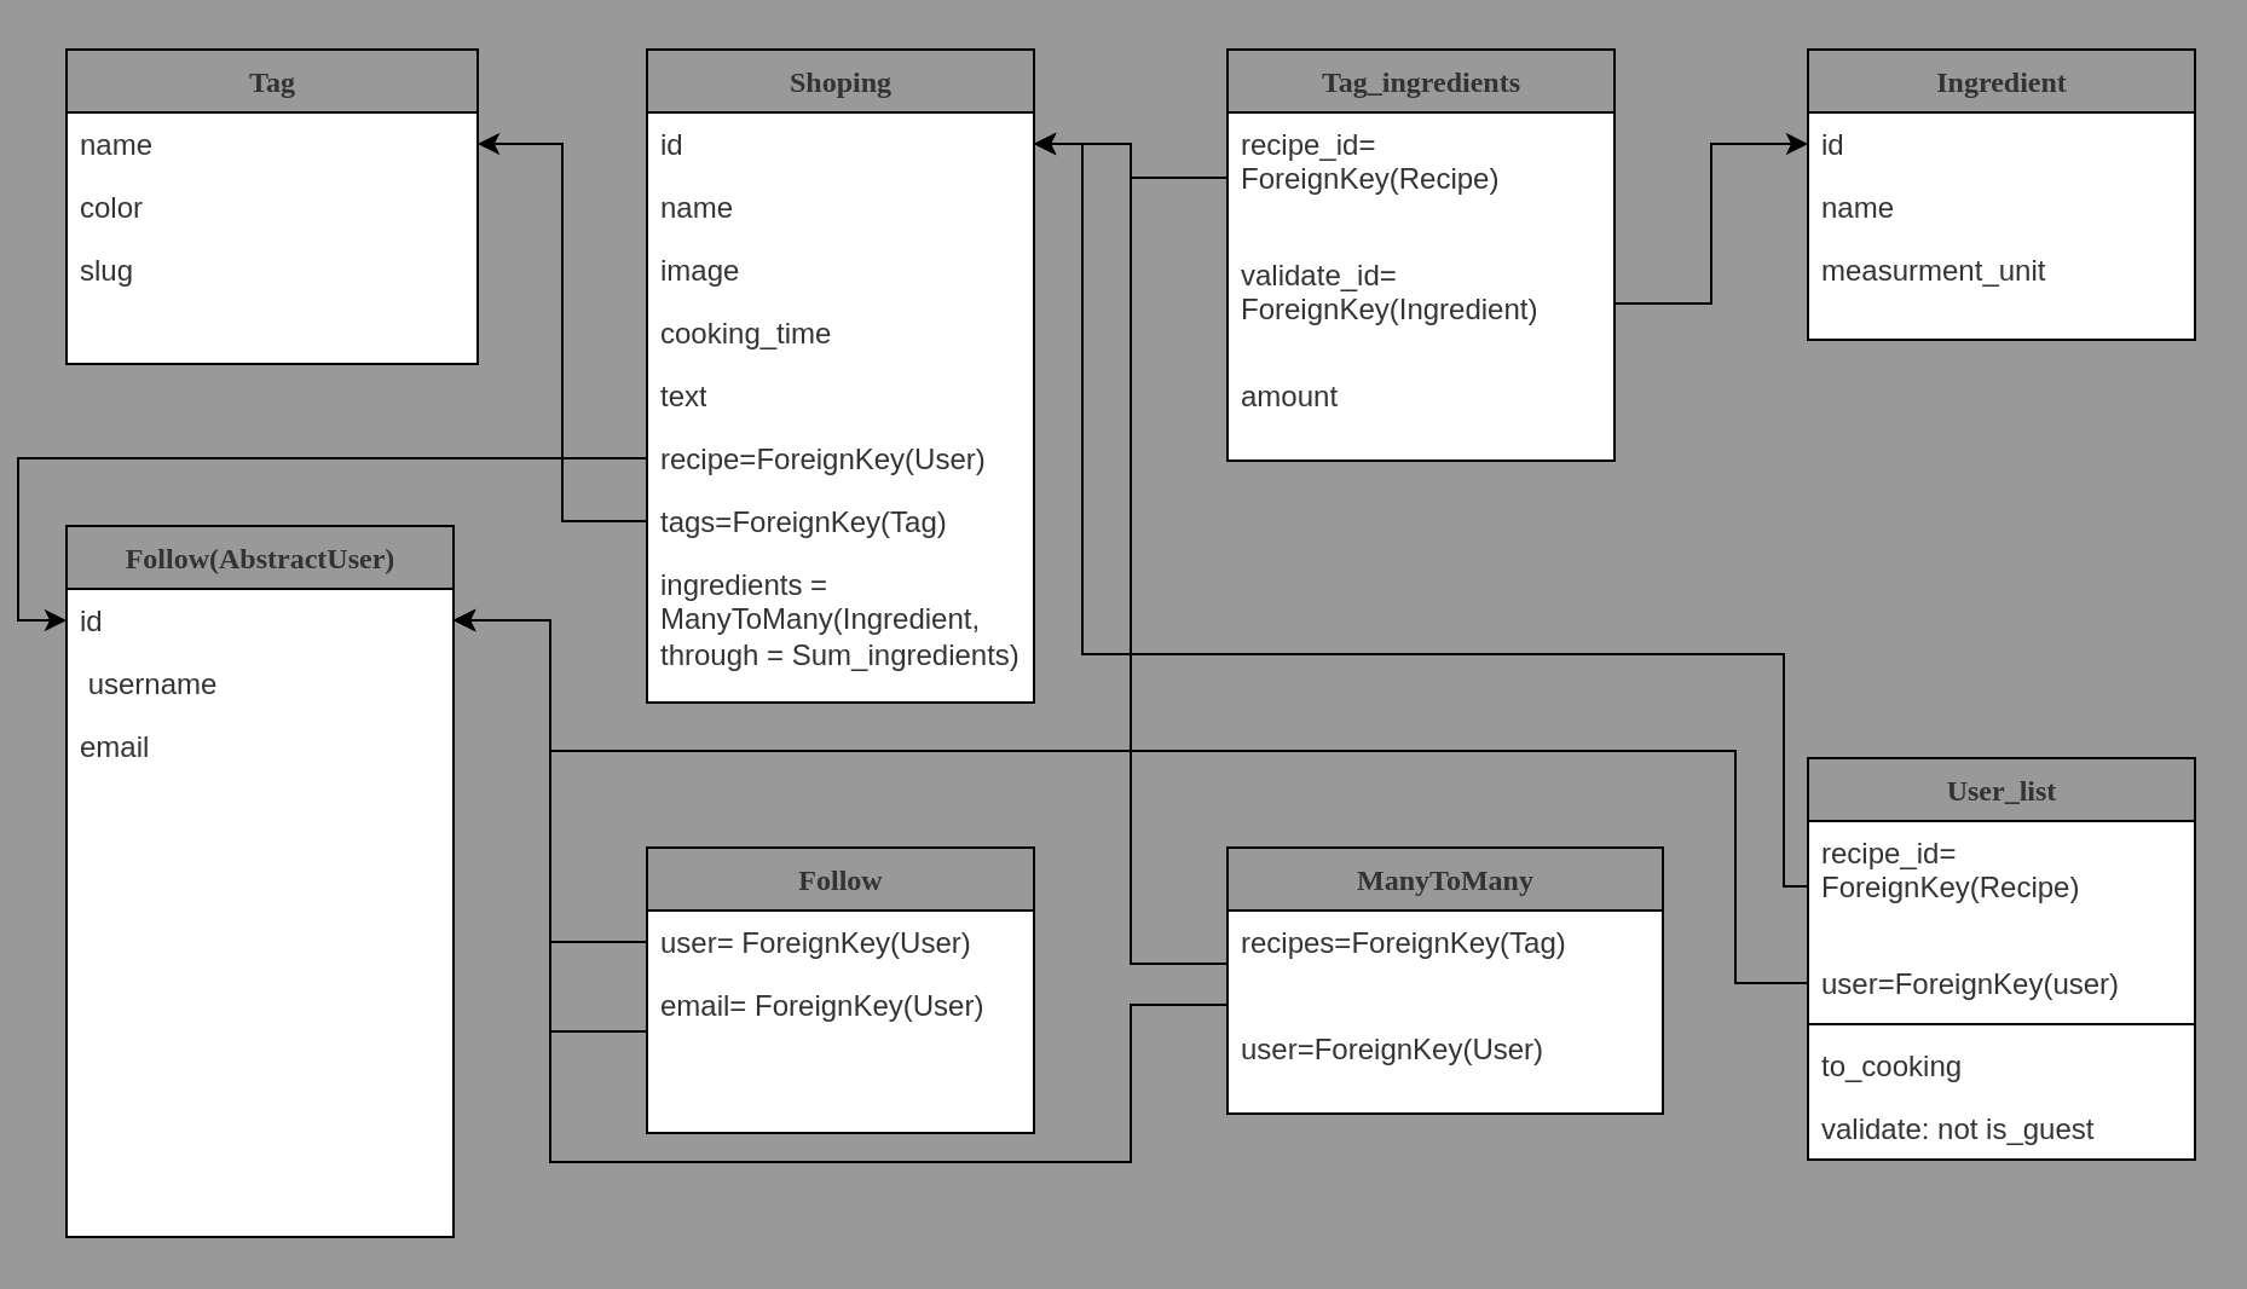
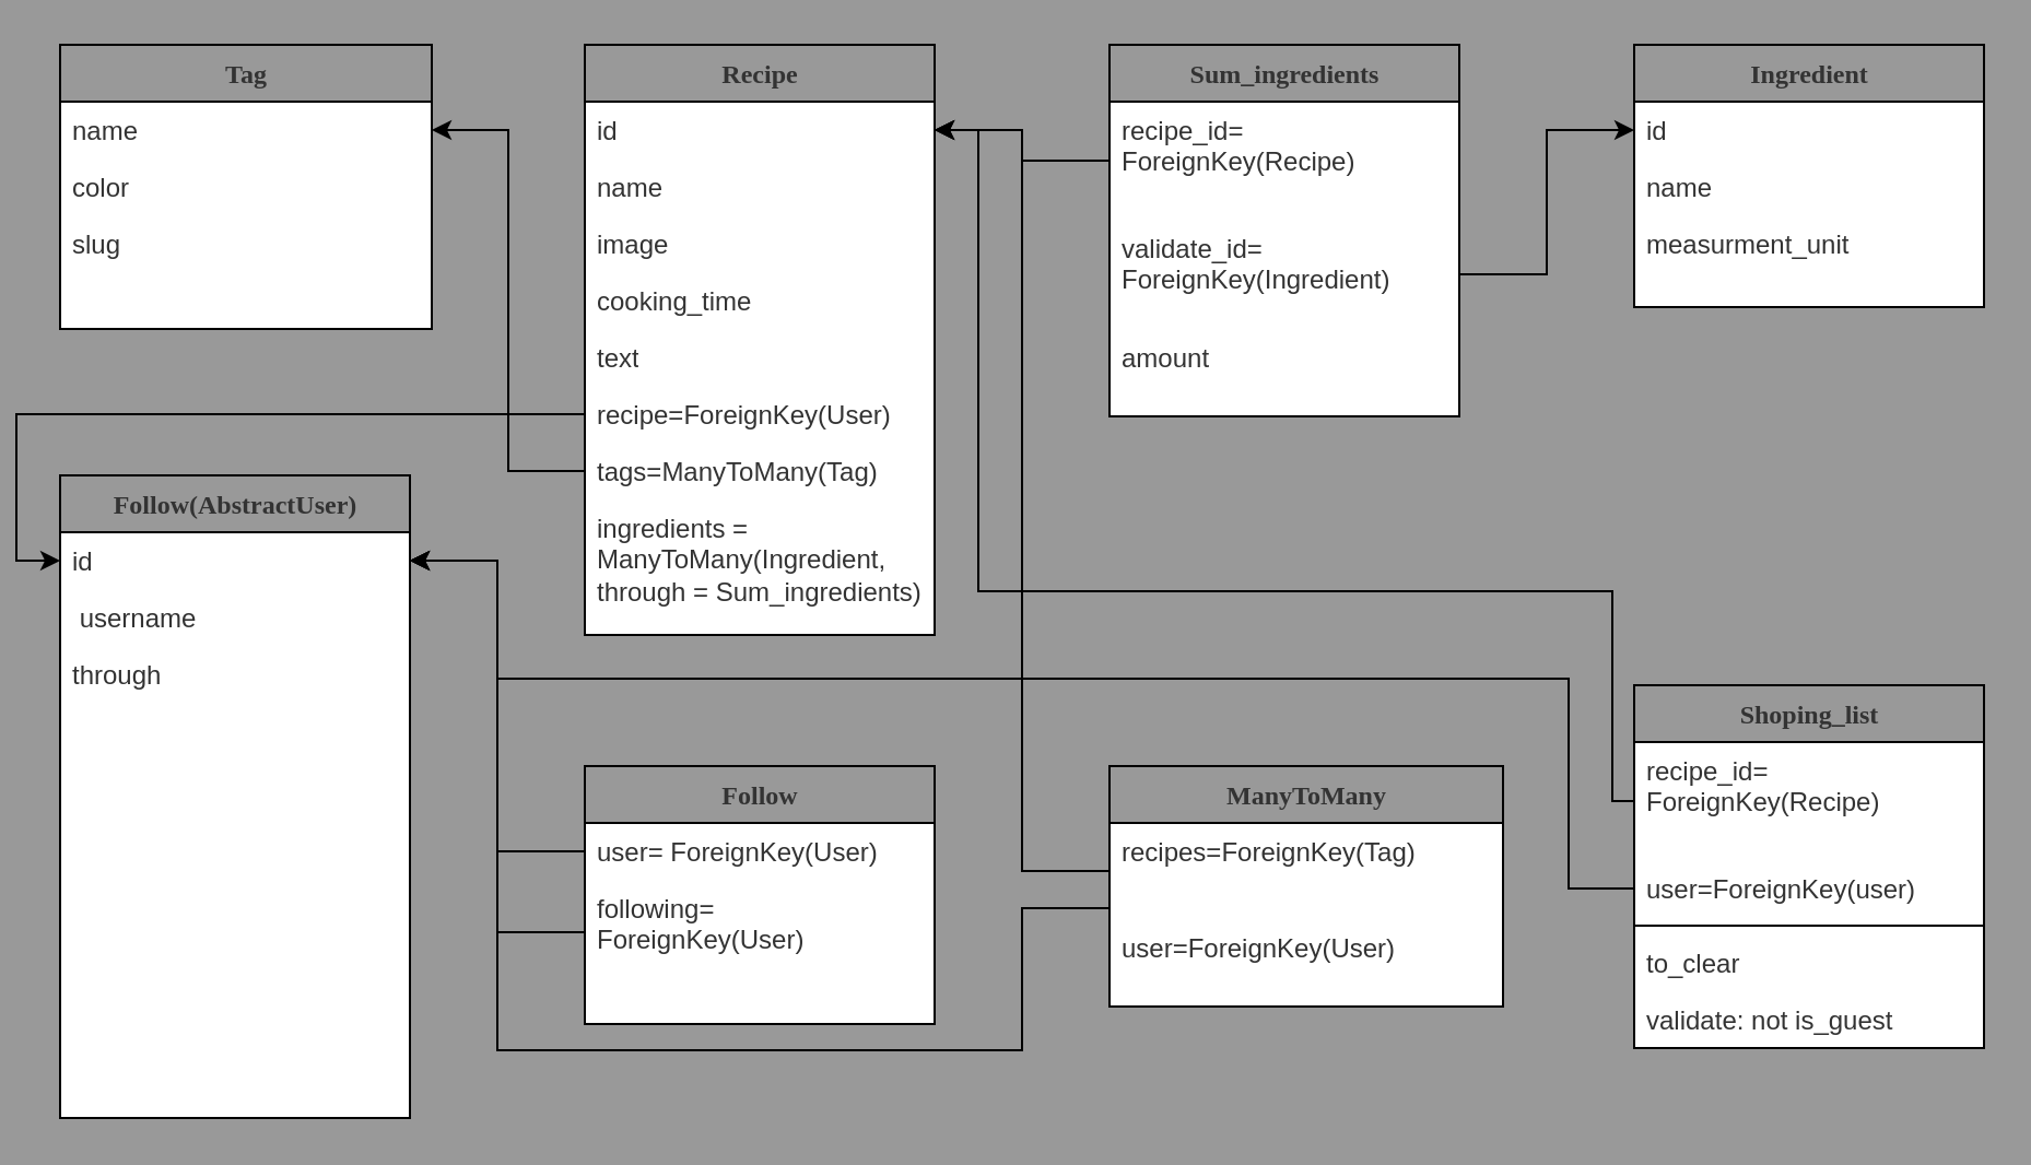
- <mxCell id="2" value="Shoping" style="swimlane;html=1;fontStyle=1;align=center;verticalAlign=top;childLayout=stackLayout;horizontal=1;startSize=26;horizontalStack=0;resizeParent=1;resizeLast=0;collapsible=1;marginBottom=0;swimlaneFillColor=#ffffff;rounded=0;shadow=0;comic=0;labelBackgroundColor=none;strokeWidth=1;fillColor=none;fontFamily=Verdana;fontSize=12;fontColor=#333333;" parent="1" vertex="1"><mxGeometry x="260" y="20" width="160" height="270" as="geometry" /></mxCell>
+ <mxCell id="2" value="Recipe" style="swimlane;html=1;fontStyle=1;align=center;verticalAlign=top;childLayout=stackLayout;horizontal=1;startSize=26;horizontalStack=0;resizeParent=1;resizeLast=0;collapsible=1;marginBottom=0;swimlaneFillColor=#ffffff;rounded=0;shadow=0;comic=0;labelBackgroundColor=none;strokeWidth=1;fillColor=none;fontFamily=Verdana;fontSize=12;fontColor=#333333;" parent="1" vertex="1"><mxGeometry x="260" y="20" width="160" height="270" as="geometry" /></mxCell>
- <mxCell id="39" value="Tag_ingredients" style="swimlane;html=1;fontStyle=1;align=center;verticalAlign=top;childLayout=stackLayout;horizontal=1;startSize=26;horizontalStack=0;resizeParent=1;resizeLast=0;collapsible=1;marginBottom=0;swimlaneFillColor=#ffffff;rounded=0;shadow=0;comic=0;labelBackgroundColor=none;strokeWidth=1;fillColor=none;fontFamily=Verdana;fontSize=12;fontColor=#333333;" parent="1" vertex="1"><mxGeometry x="500" y="20" width="160" height="170" as="geometry" /></mxCell>
+ <mxCell id="39" value="Sum_ingredients" style="swimlane;html=1;fontStyle=1;align=center;verticalAlign=top;childLayout=stackLayout;horizontal=1;startSize=26;horizontalStack=0;resizeParent=1;resizeLast=0;collapsible=1;marginBottom=0;swimlaneFillColor=#ffffff;rounded=0;shadow=0;comic=0;labelBackgroundColor=none;strokeWidth=1;fillColor=none;fontFamily=Verdana;fontSize=12;fontColor=#333333;" parent="1" vertex="1"><mxGeometry x="500" y="20" width="160" height="170" as="geometry" /></mxCell>
- <mxCell id="9" value="tags=ForeignKey(Tag)" style="text;html=1;strokeColor=none;fillColor=none;align=left;verticalAlign=top;spacingLeft=4;spacingRight=4;whiteSpace=wrap;overflow=hidden;rotatable=0;points=[[0,0.5],[1,0.5]];portConstraint=eastwest;fontColor=#333333;" parent="2" vertex="1"><mxGeometry y="182" width="160" height="26" as="geometry" /></mxCell>
+ <mxCell id="9" value="tags=ManyToMany(Tag)" style="text;html=1;strokeColor=none;fillColor=none;align=left;verticalAlign=top;spacingLeft=4;spacingRight=4;whiteSpace=wrap;overflow=hidden;rotatable=0;points=[[0,0.5],[1,0.5]];portConstraint=eastwest;fontColor=#333333;" parent="2" vertex="1"><mxGeometry y="182" width="160" height="26" as="geometry" /></mxCell>
- <mxCell id="22" value="email&lt;br&gt;" style="text;html=1;strokeColor=none;fillColor=none;align=left;verticalAlign=top;spacingLeft=4;spacingRight=4;whiteSpace=wrap;overflow=hidden;rotatable=0;points=[[0,0.5],[1,0.5]];portConstraint=eastwest;fontColor=#333333;" parent="19" vertex="1"><mxGeometry y="78" width="160" height="26" as="geometry" /></mxCell>
+ <mxCell id="22" value="through&lt;br&gt;" style="text;html=1;strokeColor=none;fillColor=none;align=left;verticalAlign=top;spacingLeft=4;spacingRight=4;whiteSpace=wrap;overflow=hidden;rotatable=0;points=[[0,0.5],[1,0.5]];portConstraint=eastwest;fontColor=#333333;" parent="19" vertex="1"><mxGeometry y="78" width="160" height="26" as="geometry" /></mxCell>
- <mxCell id="30" value="User_list" style="swimlane;html=1;fontStyle=1;align=center;verticalAlign=top;childLayout=stackLayout;horizontal=1;startSize=26;horizontalStack=0;resizeParent=1;resizeLast=0;collapsible=1;marginBottom=0;swimlaneFillColor=#ffffff;rounded=0;shadow=0;comic=0;labelBackgroundColor=none;strokeWidth=1;fillColor=none;fontFamily=Verdana;fontSize=12;fontColor=#333333;" parent="1" vertex="1"><mxGeometry x="740" y="313" width="160" height="166" as="geometry" /></mxCell>
+ <mxCell id="30" value="Shoping_list" style="swimlane;html=1;fontStyle=1;align=center;verticalAlign=top;childLayout=stackLayout;horizontal=1;startSize=26;horizontalStack=0;resizeParent=1;resizeLast=0;collapsible=1;marginBottom=0;swimlaneFillColor=#ffffff;rounded=0;shadow=0;comic=0;labelBackgroundColor=none;strokeWidth=1;fillColor=none;fontFamily=Verdana;fontSize=12;fontColor=#333333;" parent="1" vertex="1"><mxGeometry x="740" y="313" width="160" height="166" as="geometry" /></mxCell>
- <mxCell id="26" value="email= ForeignKey(User)" style="text;html=1;strokeColor=none;fillColor=none;align=left;verticalAlign=top;spacingLeft=4;spacingRight=4;whiteSpace=wrap;overflow=hidden;rotatable=0;points=[[0,0.5],[1,0.5]];portConstraint=eastwest;fontColor=#333333;" parent="24" vertex="1"><mxGeometry y="52" width="160" height="48" as="geometry" /></mxCell>
+ <mxCell id="26" value="following= ForeignKey(User)" style="text;html=1;strokeColor=none;fillColor=none;align=left;verticalAlign=top;spacingLeft=4;spacingRight=4;whiteSpace=wrap;overflow=hidden;rotatable=0;points=[[0,0.5],[1,0.5]];portConstraint=eastwest;fontColor=#333333;" parent="24" vertex="1"><mxGeometry y="52" width="160" height="48" as="geometry" /></mxCell>
- <mxCell id="34" value="to_cooking" style="text;html=1;strokeColor=none;fillColor=none;align=left;verticalAlign=top;spacingLeft=4;spacingRight=4;whiteSpace=wrap;overflow=hidden;rotatable=0;points=[[0,0.5],[1,0.5]];portConstraint=eastwest;fontColor=#333333;" parent="30" vertex="1"><mxGeometry y="114" width="160" height="26" as="geometry" /></mxCell>
+ <mxCell id="34" value="to_clear" style="text;html=1;strokeColor=none;fillColor=none;align=left;verticalAlign=top;spacingLeft=4;spacingRight=4;whiteSpace=wrap;overflow=hidden;rotatable=0;points=[[0,0.5],[1,0.5]];portConstraint=eastwest;fontColor=#333333;" parent="30" vertex="1"><mxGeometry y="114" width="160" height="26" as="geometry" /></mxCell>
